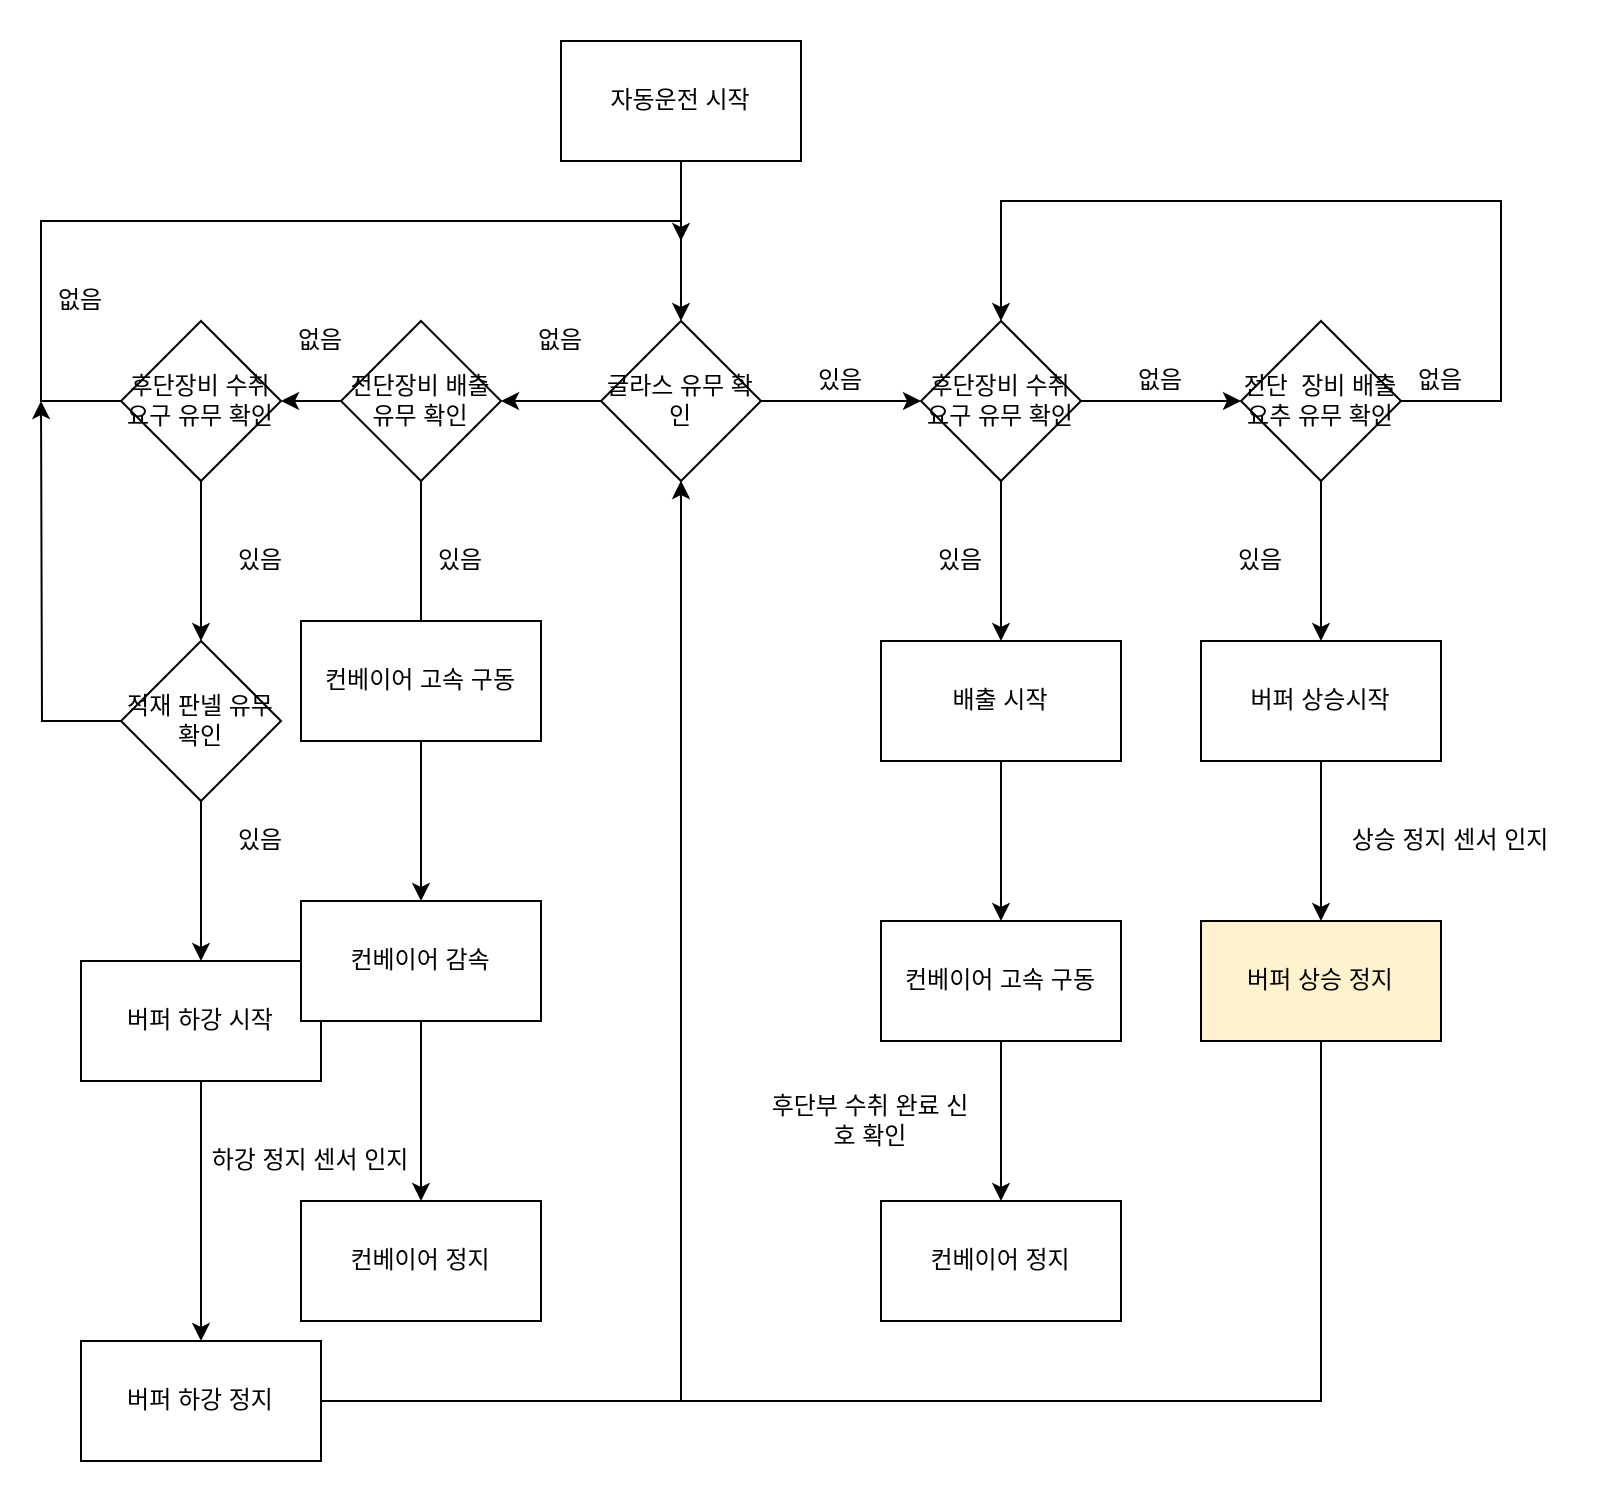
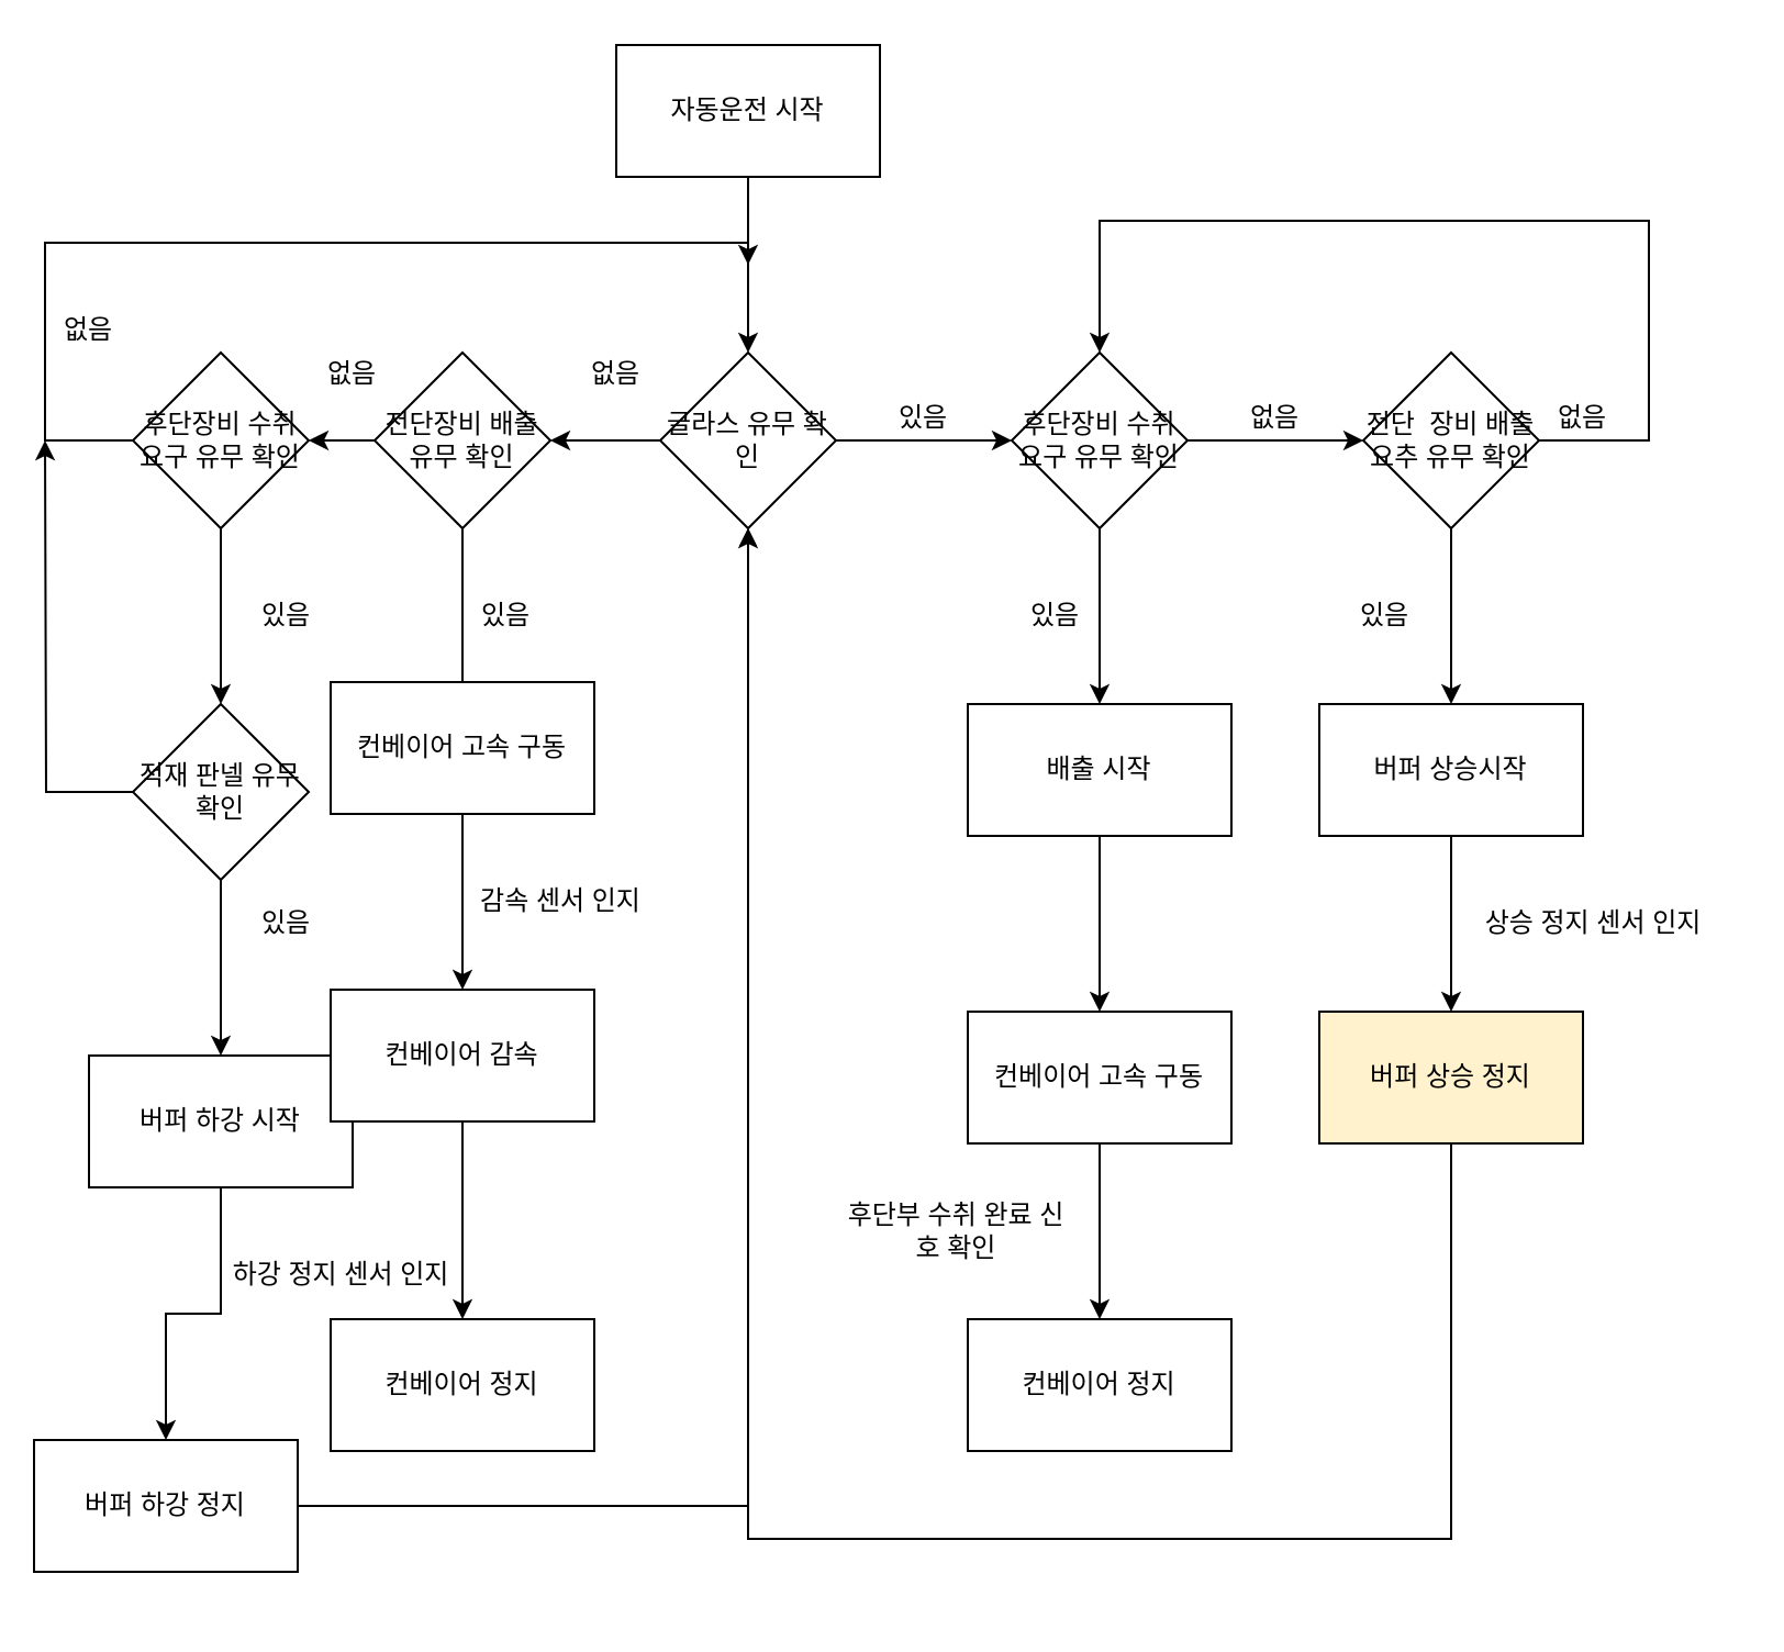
+ <mxCell id="54" value="감속 센서 인지" style="text;html=1;strokeColor=none;fillColor=none;align=center;verticalAlign=middle;whiteSpace=wrap;rounded=0;" parent="1" vertex="1"><mxGeometry x="210" y="400" width="90" height="20" as="geometry" /></mxCell>
- <mxCell id="21" value="버퍼 하강 정지" style="rounded=0;whiteSpace=wrap;html=1;" parent="1" vertex="1"><mxGeometry x="40" y="670" width="120" height="60" as="geometry" /></mxCell>
+ <mxCell id="21" value="버퍼 하강 정지" style="rounded=0;whiteSpace=wrap;html=1;" parent="1" vertex="1"><mxGeometry x="15" y="655" width="120" height="60" as="geometry" /></mxCell>
